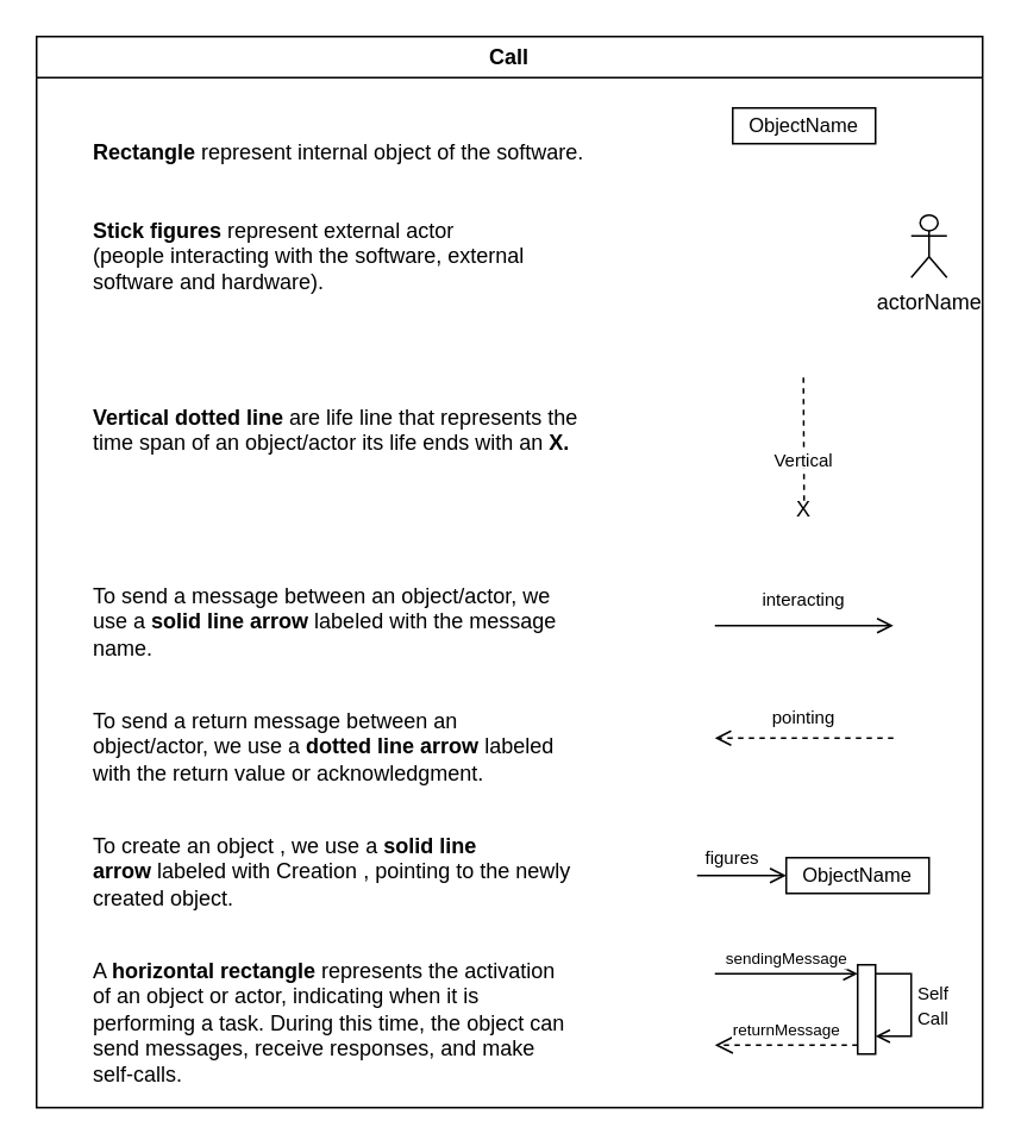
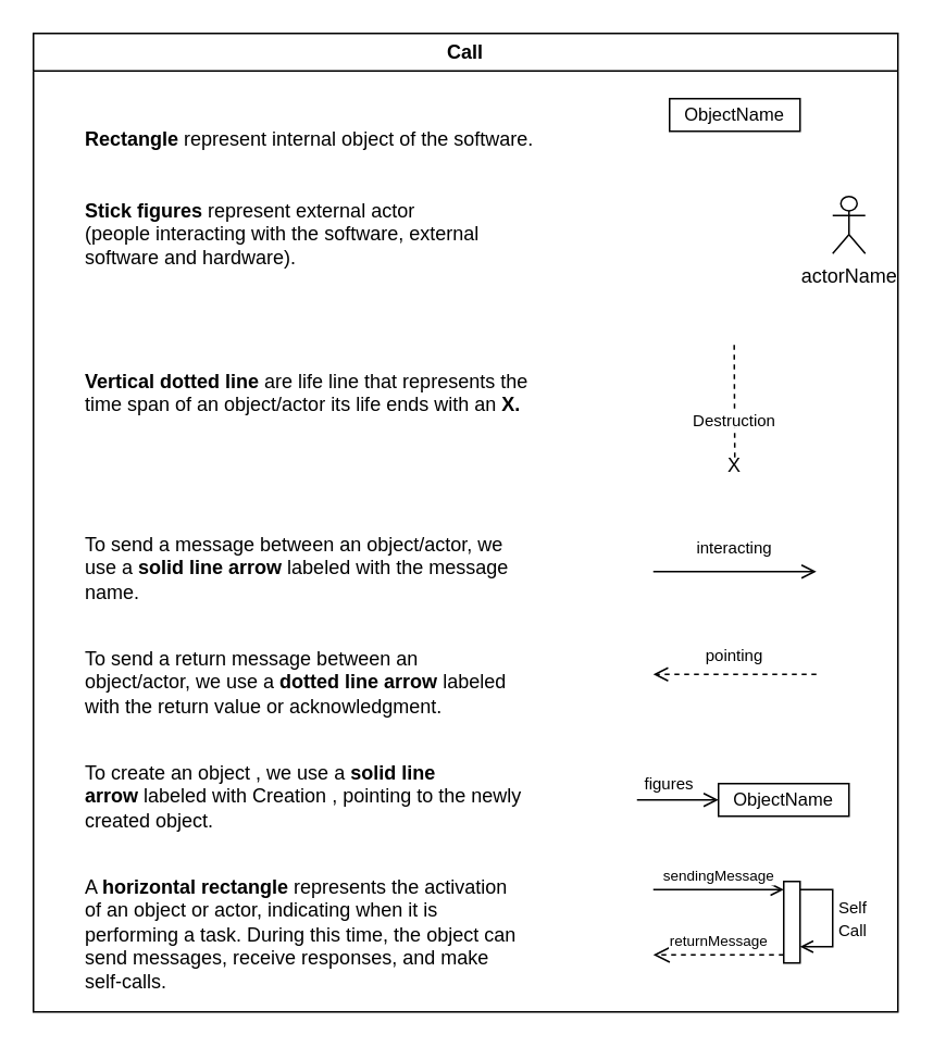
- <mxCell id="23" value="&lt;font style=&quot;font-size: 10px;&quot;&gt;Vertical&lt;/font&gt;" style="text;html=1;align=center;verticalAlign=middle;whiteSpace=wrap;rounded=0;fillColor=default;" vertex="1" parent="2"><mxGeometry x="400" y="232" width="60" height="10" as="geometry" /></mxCell>
+ <mxCell id="23" value="&lt;font style=&quot;font-size: 10px;&quot;&gt;Destruction&lt;/font&gt;" style="text;html=1;align=center;verticalAlign=middle;whiteSpace=wrap;rounded=0;fillColor=default;" vertex="1" parent="2"><mxGeometry x="400" y="232" width="60" height="10" as="geometry" /></mxCell>
